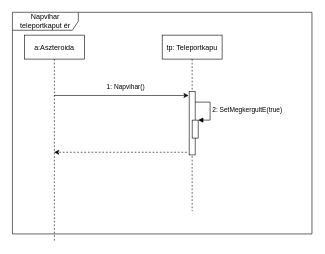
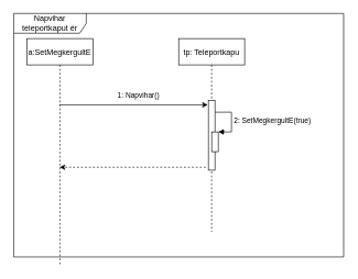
- <mxCell id="3" value="a:Aszteroida" style="shape=umlLifeline;perimeter=lifelinePerimeter;container=1;collapsible=0;recursiveResize=0;rounded=0;shadow=0;strokeWidth=1;" vertex="1" parent="1"><mxGeometry x="40" y="58.13" width="100" height="343.75" as="geometry" /></mxCell>
+ <mxCell id="3" value="a:SetMegkergultE" style="shape=umlLifeline;perimeter=lifelinePerimeter;container=1;collapsible=0;recursiveResize=0;rounded=0;shadow=0;strokeWidth=1;" vertex="1" parent="1"><mxGeometry x="40" y="58.13" width="100" height="343.75" as="geometry" /></mxCell>
